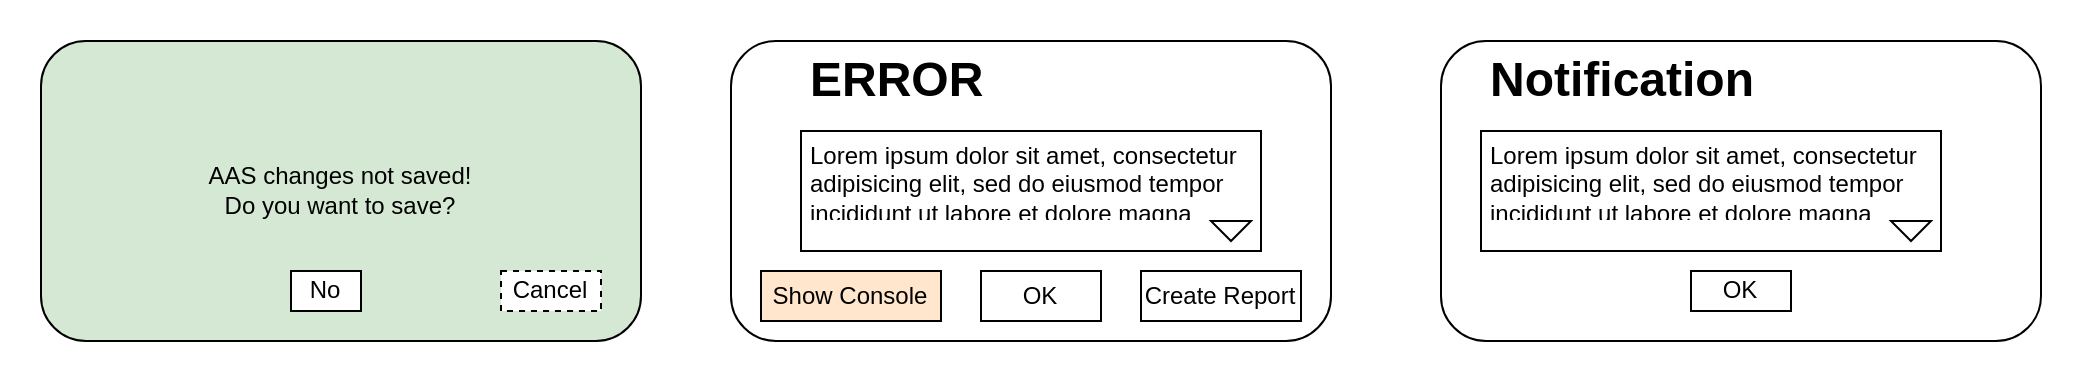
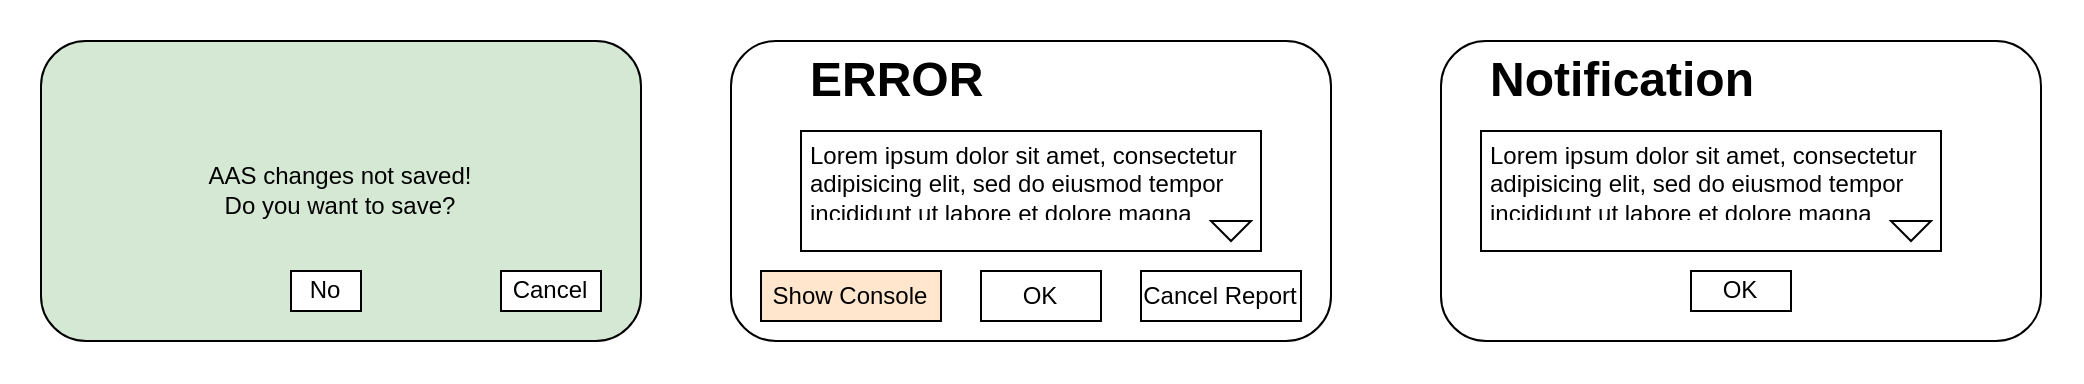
- <mxCell id="8" value="Cancel" style="rounded=0;whiteSpace=wrap;html=1;dashed=1;" vertex="1" parent="1"><mxGeometry x="250" y="135" width="50" height="20" as="geometry" /></mxCell>
+ <mxCell id="8" value="Cancel" style="rounded=0;whiteSpace=wrap;html=1;" vertex="1" parent="1"><mxGeometry x="250" y="135" width="50" height="20" as="geometry" /></mxCell>
- <mxCell id="10" value="Create Report" style="rounded=0;whiteSpace=wrap;html=1;" vertex="1" parent="1"><mxGeometry x="570" y="135" width="80" height="25" as="geometry" /></mxCell>
+ <mxCell id="10" value="Cancel Report" style="rounded=0;whiteSpace=wrap;html=1;" vertex="1" parent="1"><mxGeometry x="570" y="135" width="80" height="25" as="geometry" /></mxCell>
